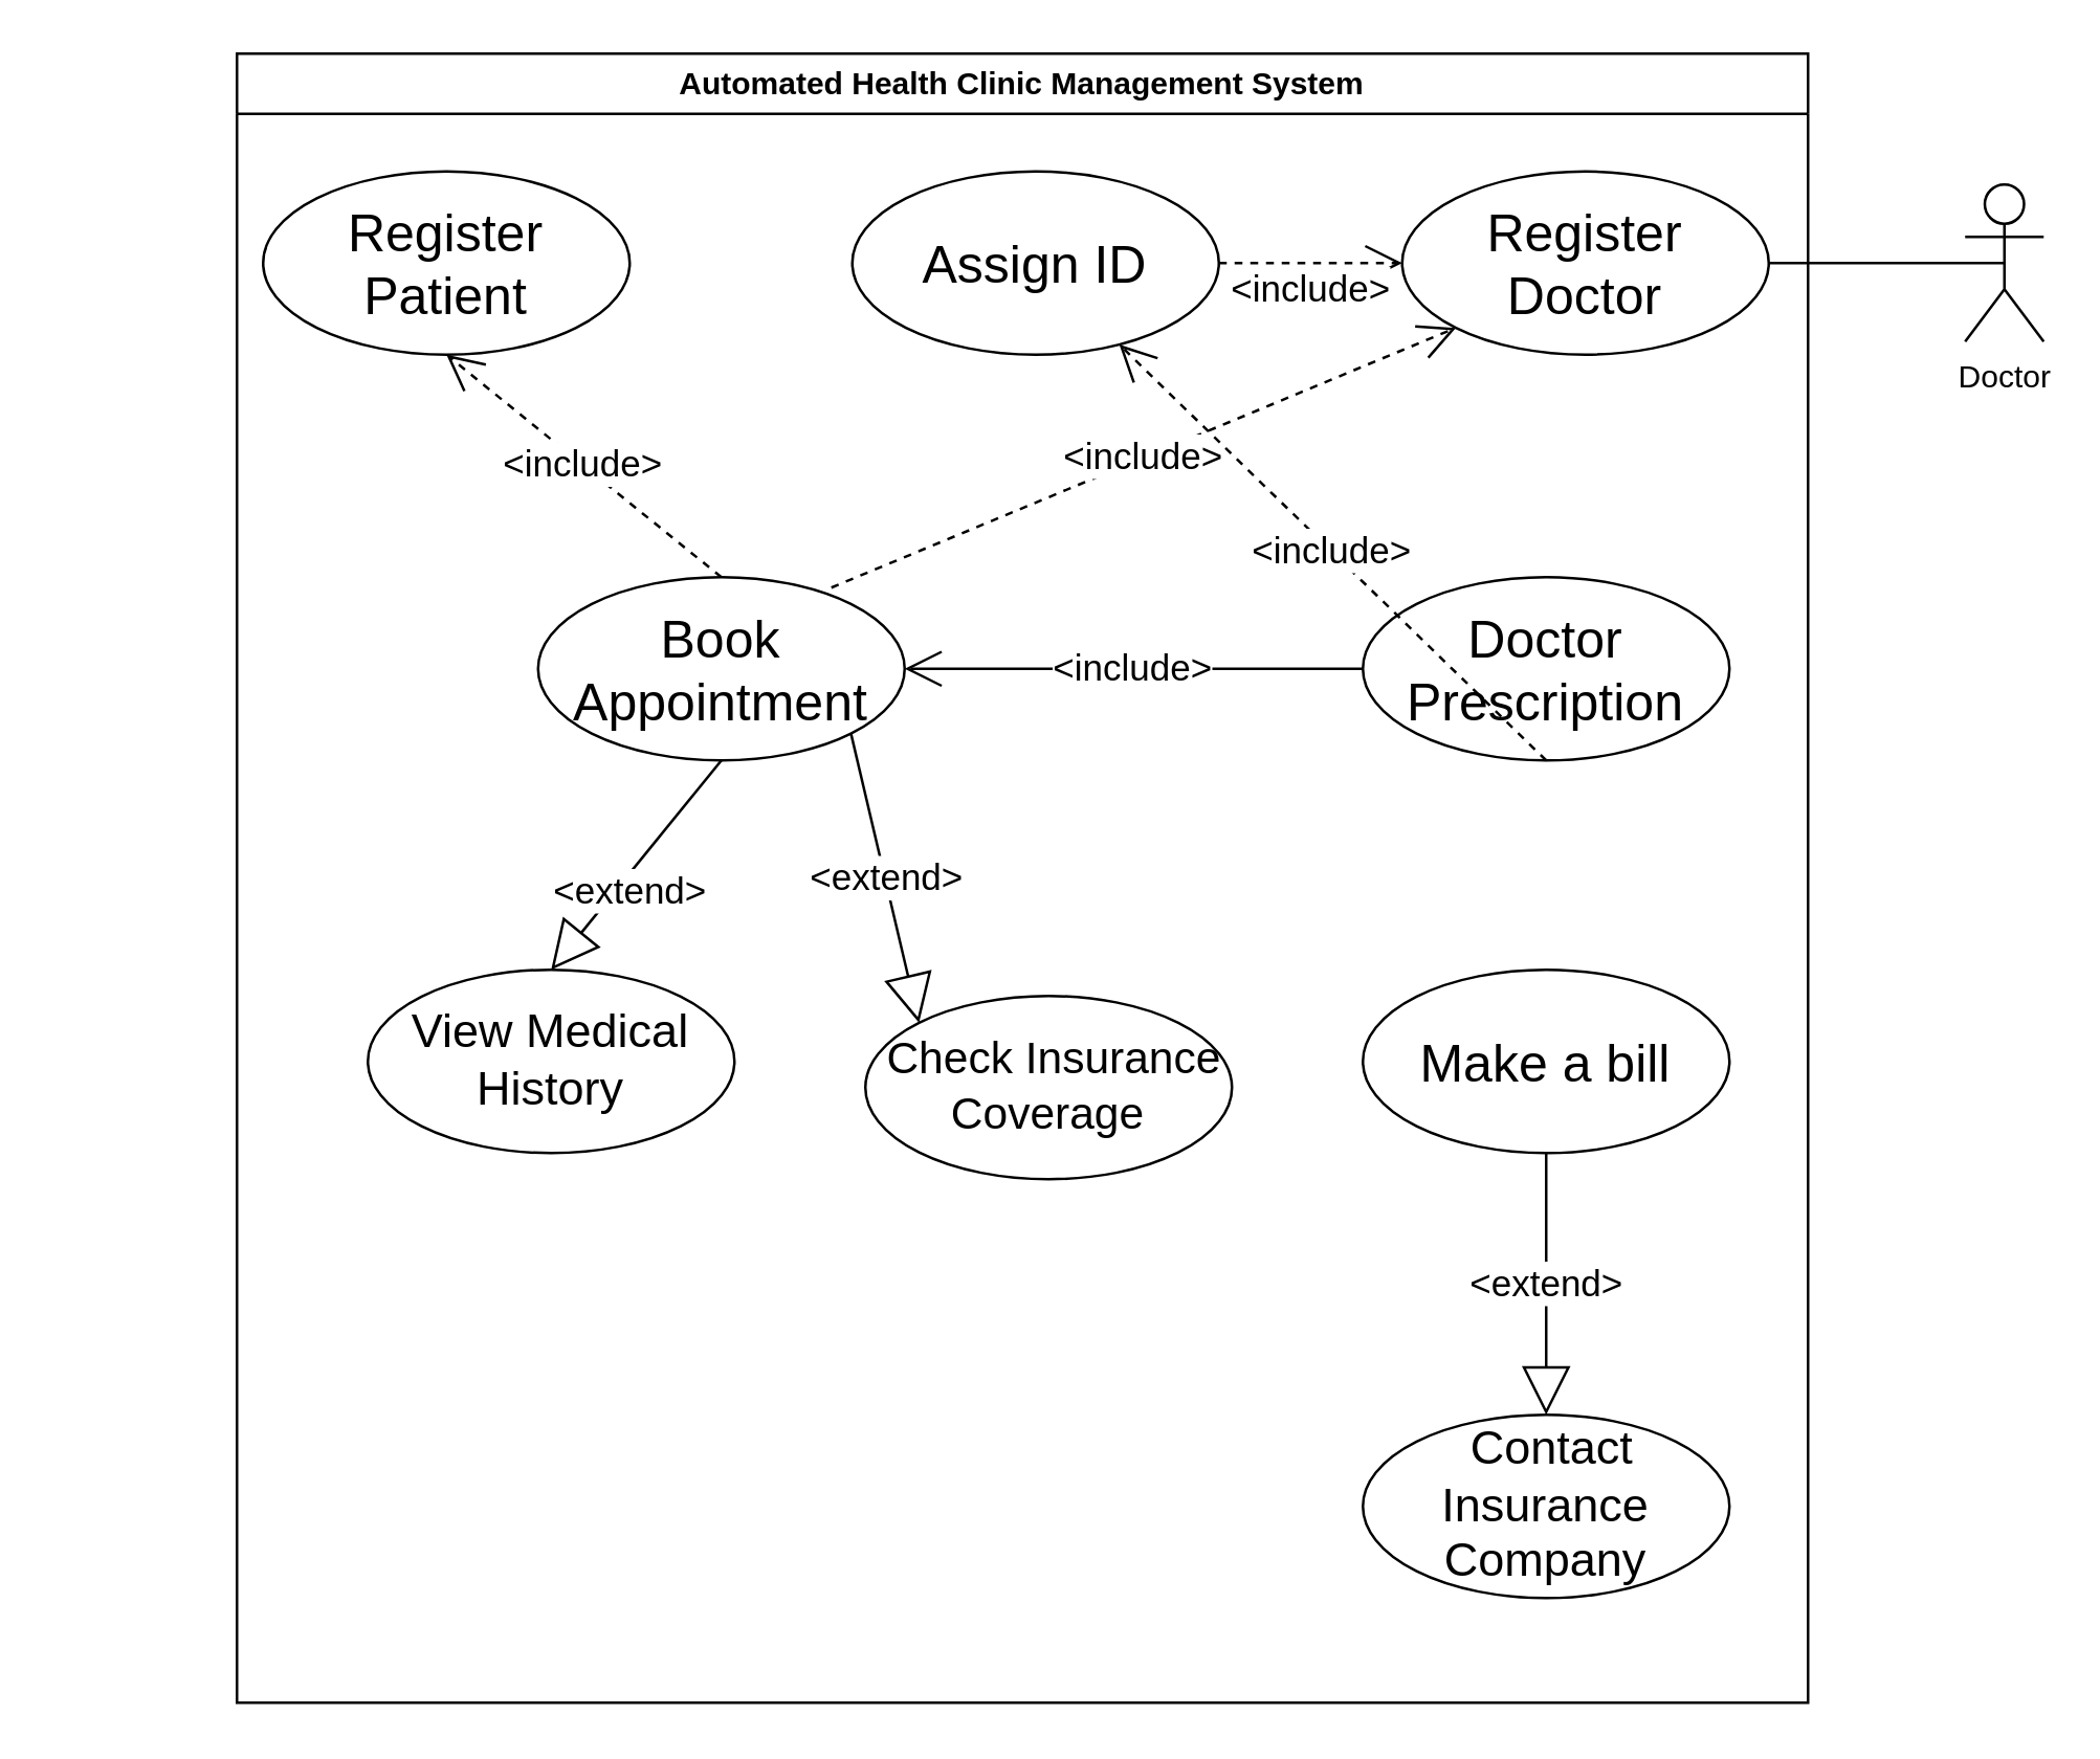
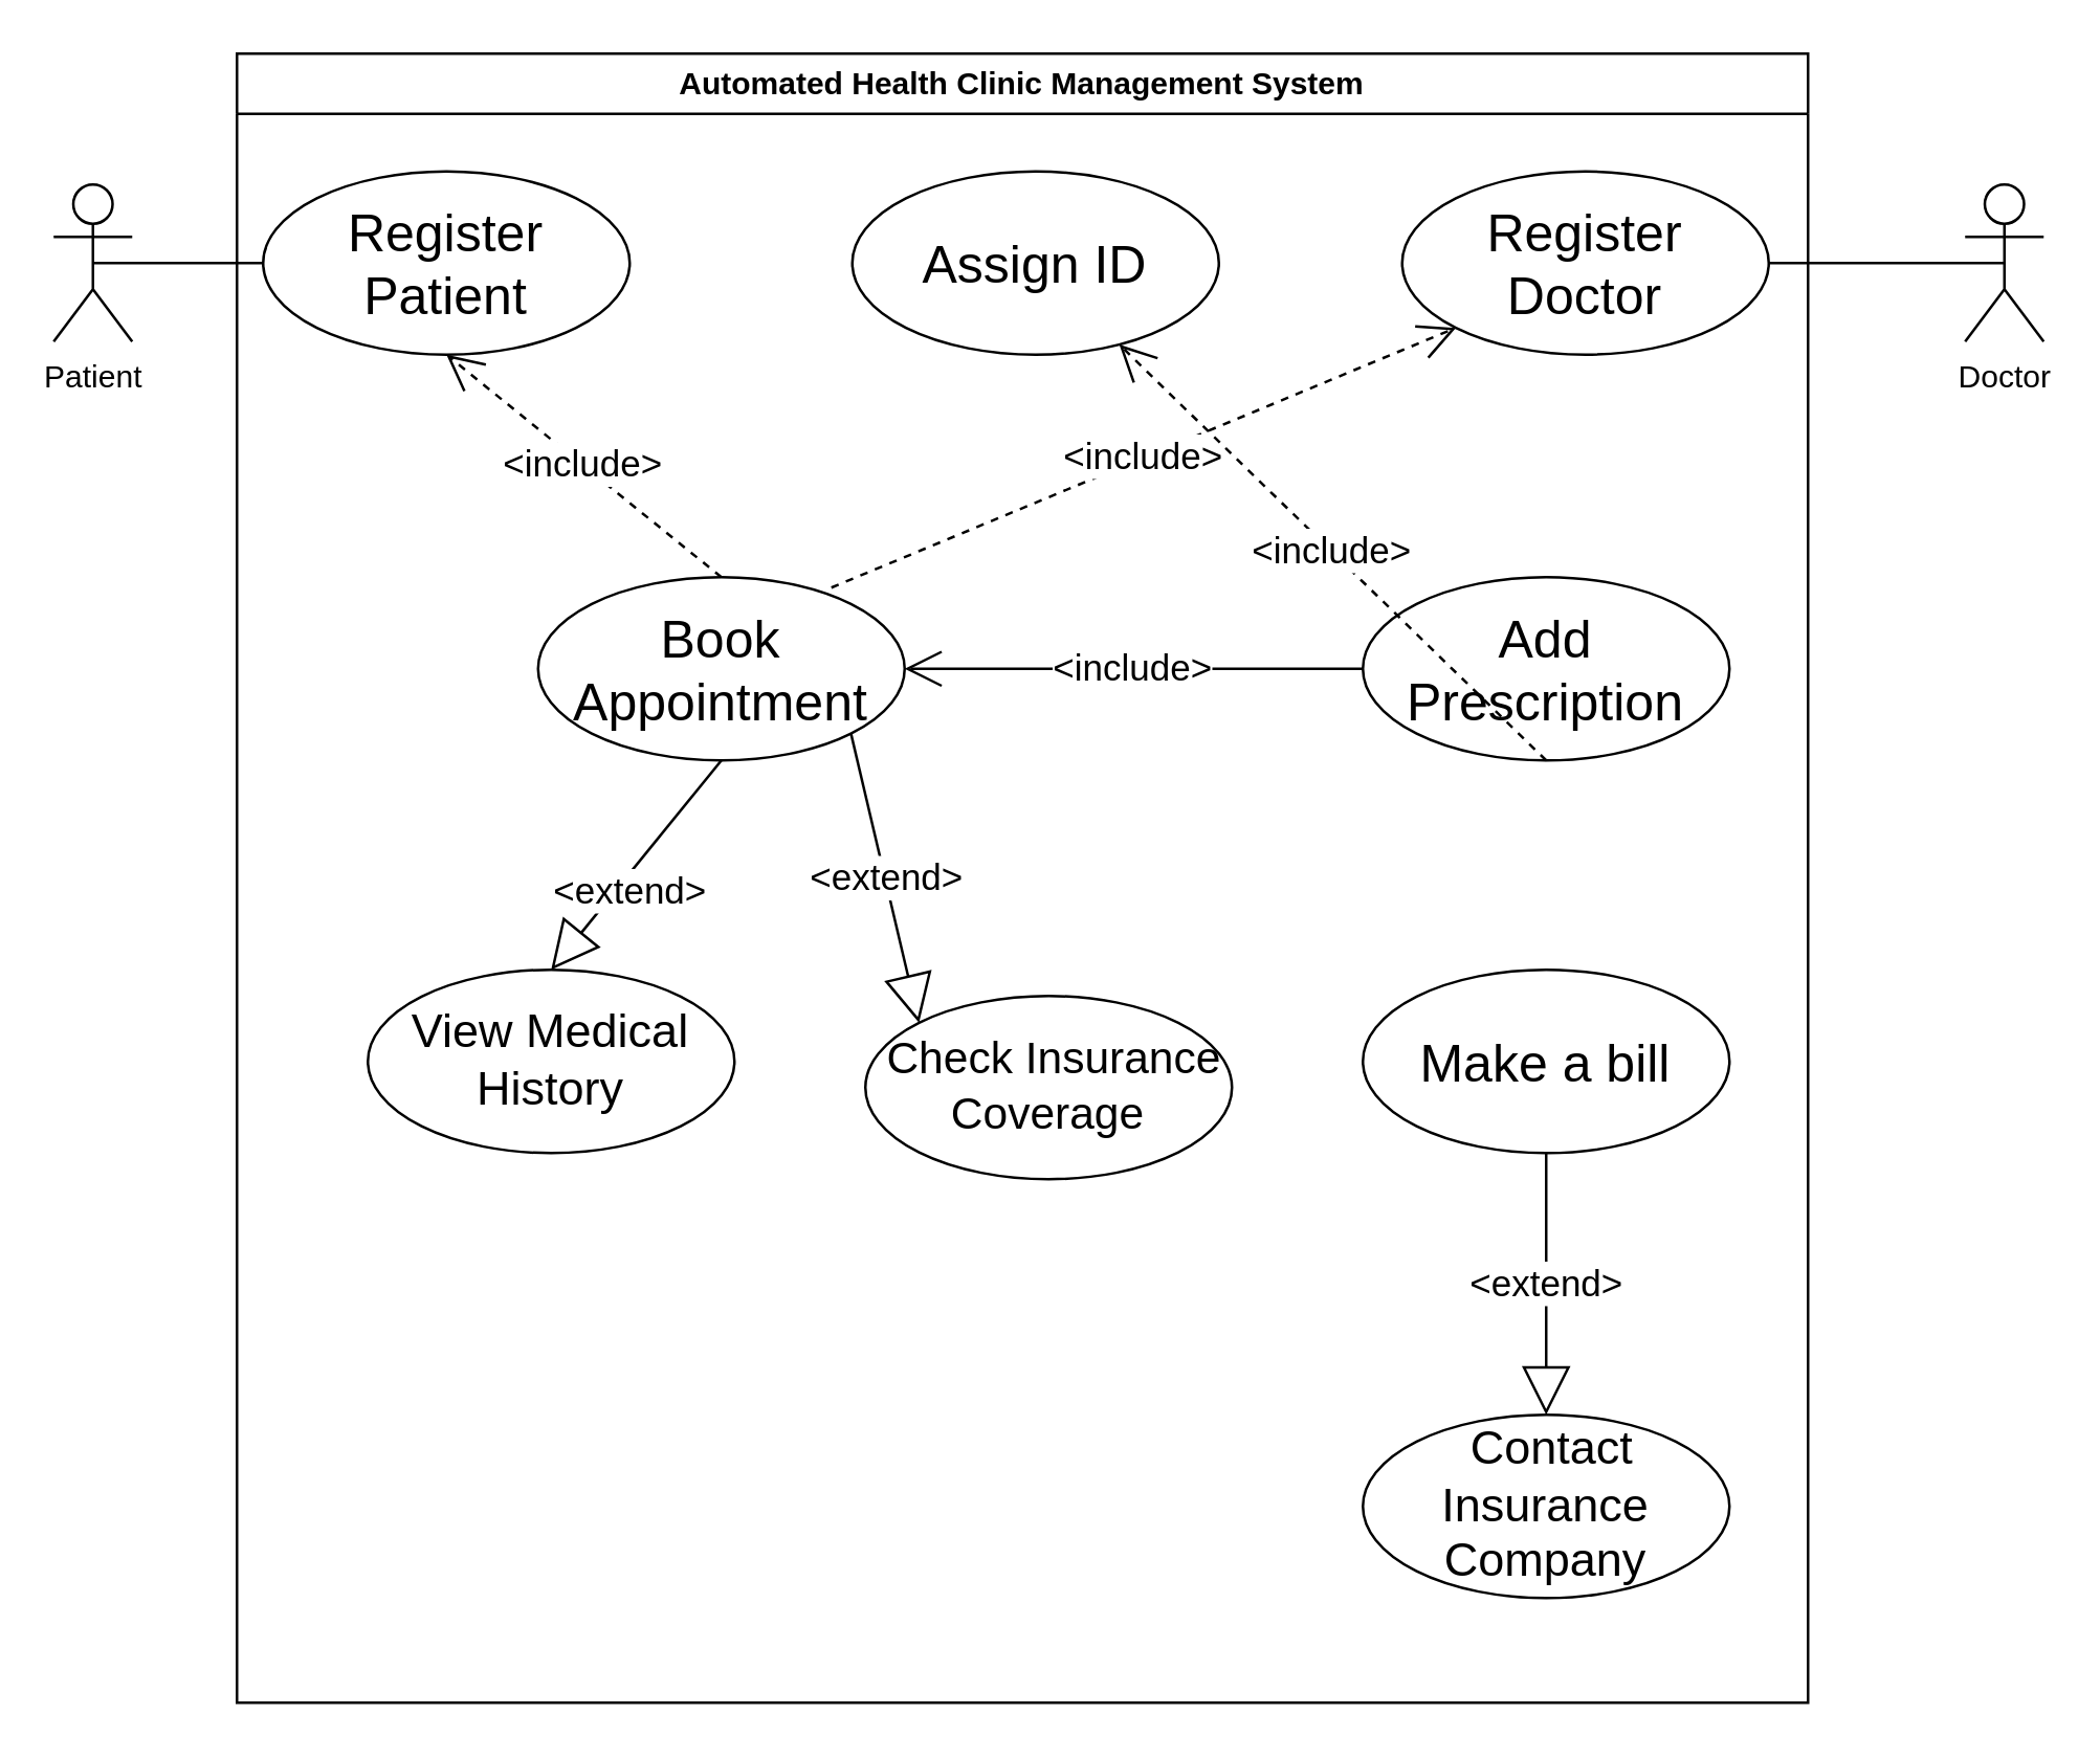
+ <mxCell id="2" value="Patient" style="shape=umlActor;verticalLabelPosition=bottom;verticalAlign=top;html=1;outlineConnect=0;" parent="1" vertex="1"><mxGeometry x="20" y="70" width="30" height="60" as="geometry" /></mxCell>
+ <mxCell id="21" value="" style="endArrow=none;html=1;edgeStyle=orthogonalEdgeStyle;rounded=0;exitX=0.5;exitY=0.5;exitDx=0;exitDy=0;exitPerimeter=0;" parent="1" source="2" target="4" edge="1"><mxGeometry relative="1" as="geometry"><mxPoint x="310" y="290" as="sourcePoint" /><mxPoint x="90" y="110" as="targetPoint" /></mxGeometry></mxCell>
- <mxCell id="14" value="&lt;font style=&quot;font-size: 14px;&quot;&gt;&amp;lt;include&amp;gt;&lt;/font&gt;" style="endArrow=open;endSize=12;dashed=1;html=1;rounded=0;entryX=0;entryY=0.5;entryDx=0;entryDy=0;exitX=1;exitY=0.5;exitDx=0;exitDy=0;" parent="3" source="13" target="11" edge="1"><mxGeometry y="-10" width="160" relative="1" as="geometry"><mxPoint x="380" y="90" as="sourcePoint" /><mxPoint x="140" y="135" as="targetPoint" /><mxPoint as="offset" /></mxGeometry></mxCell>
- <mxCell id="10" value="&lt;font style=&quot;font-size: 20px;&quot;&gt;Doctor Prescription&lt;br&gt;&lt;/font&gt;" style="ellipse;whiteSpace=wrap;html=1;" parent="3" vertex="1"><mxGeometry x="430" y="200" width="140" height="70" as="geometry" /></mxCell>
+ <mxCell id="10" value="&lt;font style=&quot;font-size: 20px;&quot;&gt;Add Prescription&lt;br&gt;&lt;/font&gt;" style="ellipse;whiteSpace=wrap;html=1;" parent="3" vertex="1"><mxGeometry x="430" y="200" width="140" height="70" as="geometry" /></mxCell>
